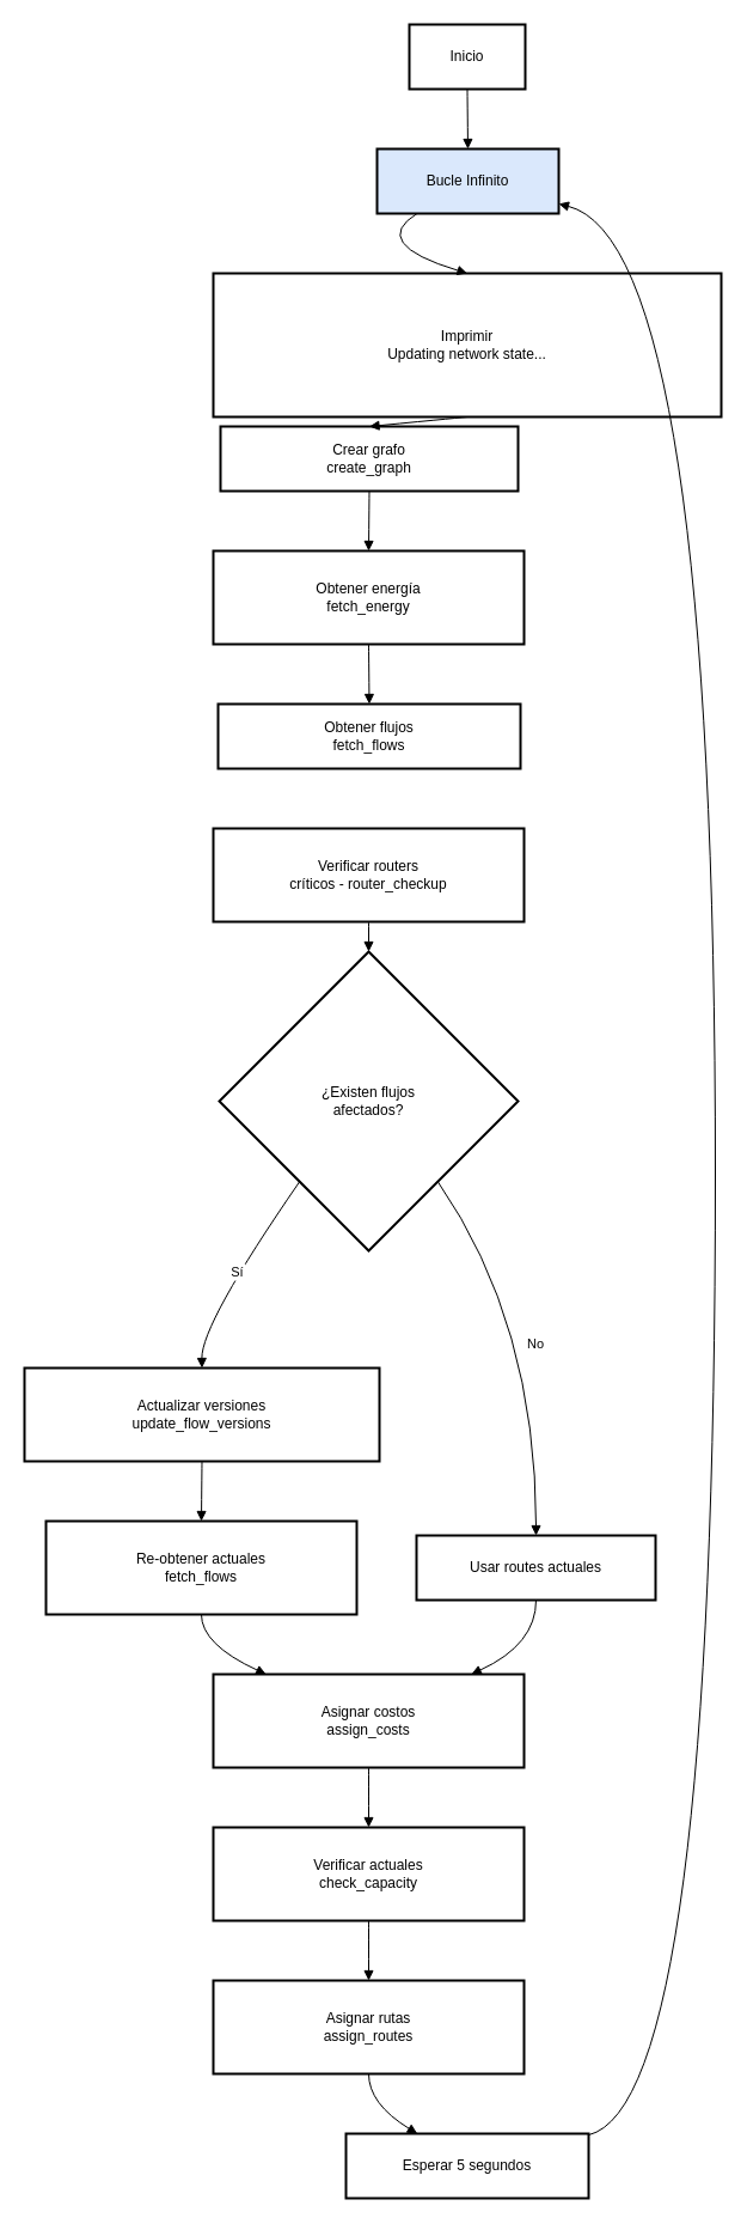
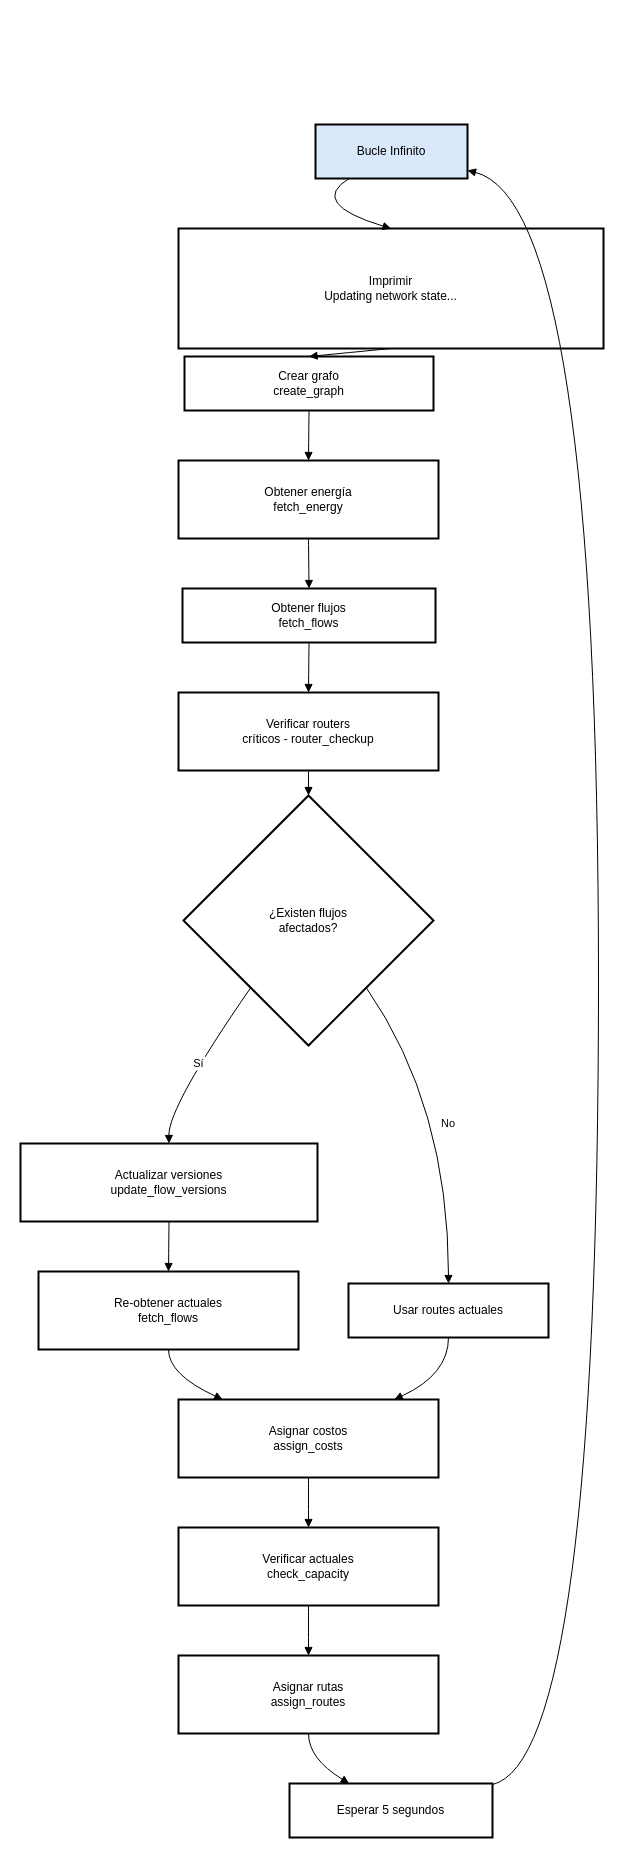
- <mxCell id="2" value="Inicio" style="whiteSpace=wrap;strokeWidth=2;" vertex="1" parent="1"><mxGeometry x="342" y="20" width="97" height="54" as="geometry" /></mxCell>
- <mxCell id="17" value="" style="curved=1;startArrow=none;endArrow=block;exitX=0.5;exitY=1;entryX=0.5;entryY=0;rounded=0;" edge="1" parent="1" source="2" target="3"><mxGeometry relative="1" as="geometry"><Array as="points" /></mxGeometry></mxCell>
+ <mxCell id="22" value="" style="curved=1;startArrow=none;endArrow=block;exitX=0.5;exitY=1;entryX=0.5;entryY=0;rounded=0;" edge="1" parent="1" source="7" target="8"><mxGeometry relative="1" as="geometry"><Array as="points" /></mxGeometry></mxCell>
